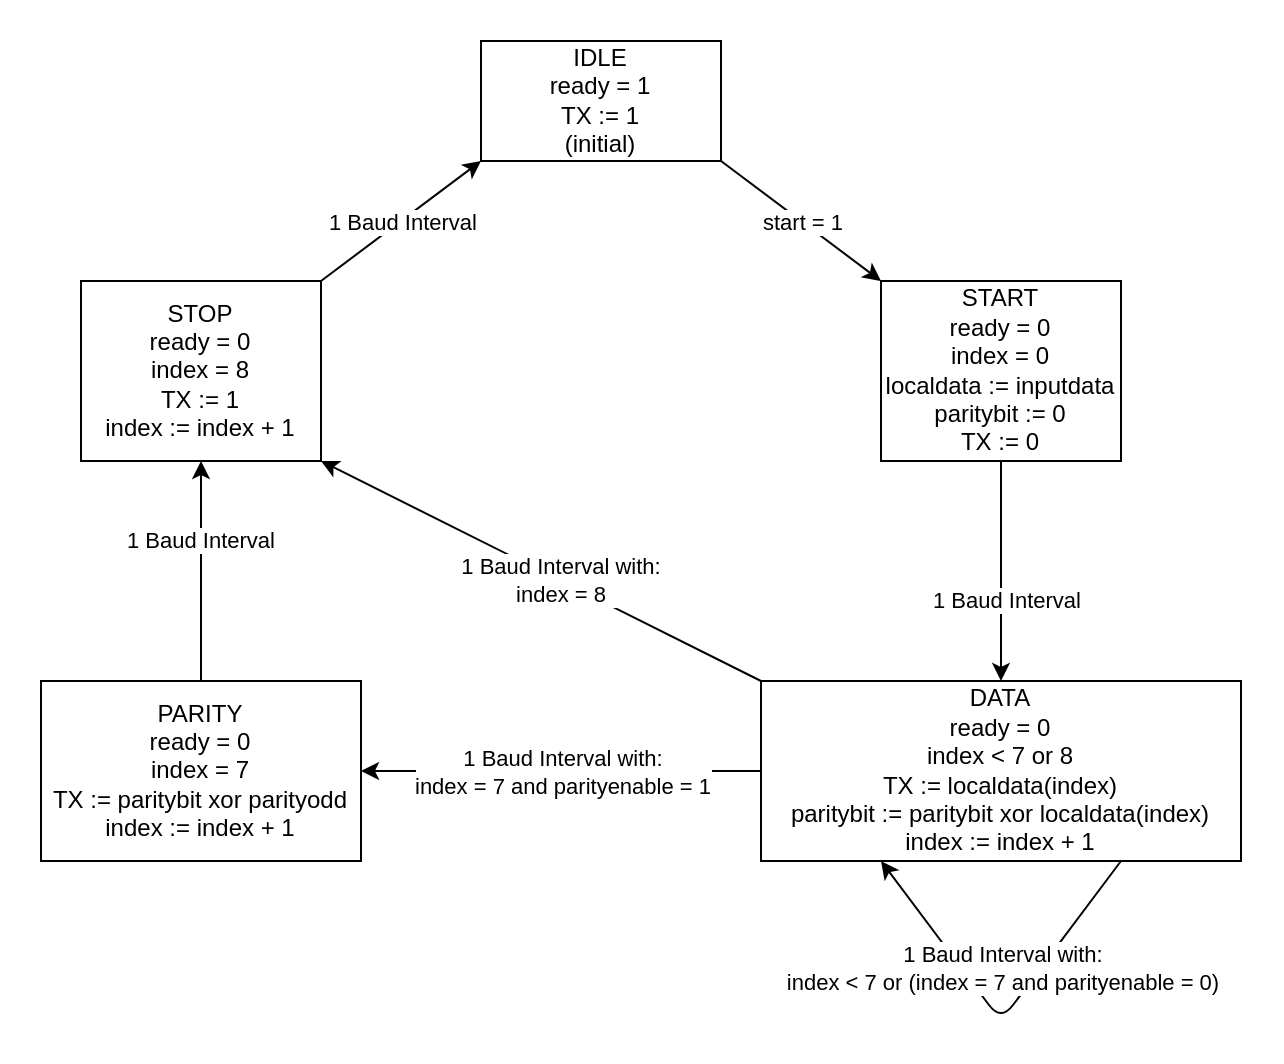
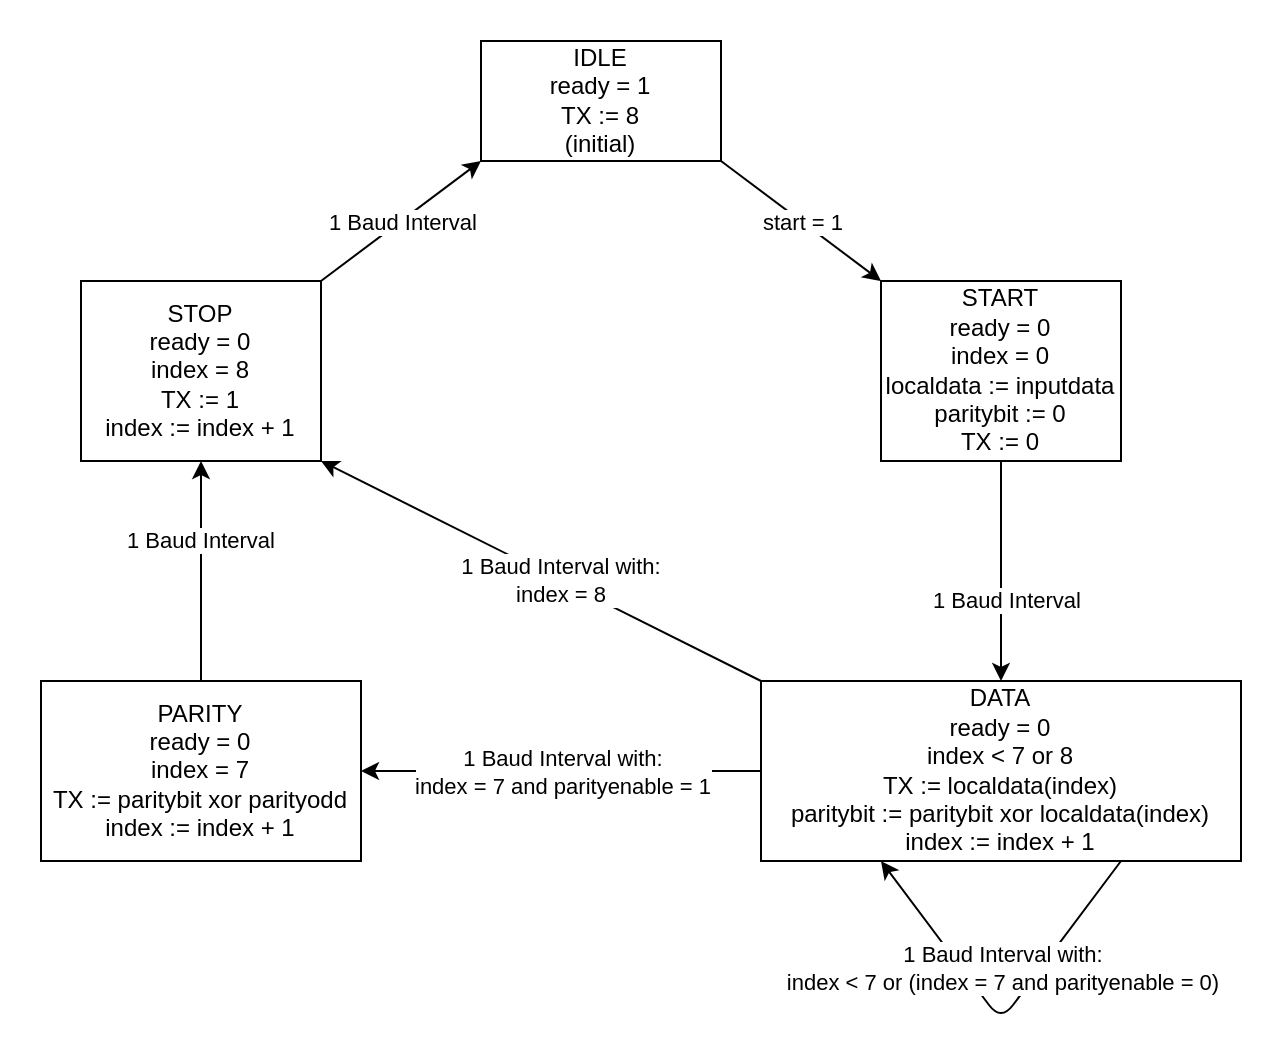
- <mxCell id="2" value="IDLE&lt;br&gt;ready = 1&lt;br&gt;TX := 1&lt;br&gt;(initial)" style="rounded=0;whiteSpace=wrap;html=1;" vertex="1" parent="1"><mxGeometry x="240" y="20" width="120" height="60" as="geometry" /></mxCell>
+ <mxCell id="2" value="IDLE&lt;br&gt;ready = 1&lt;br&gt;TX := 8&lt;br&gt;(initial)" style="rounded=0;whiteSpace=wrap;html=1;" vertex="1" parent="1"><mxGeometry x="240" y="20" width="120" height="60" as="geometry" /></mxCell>
